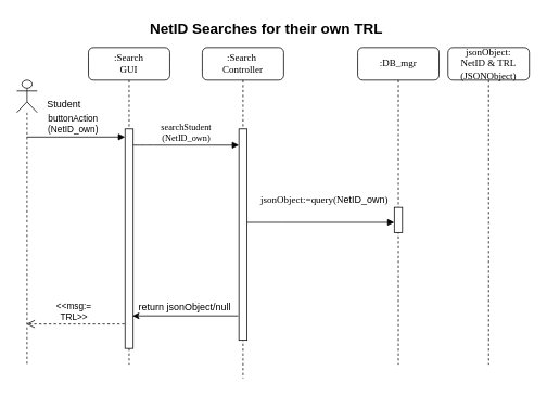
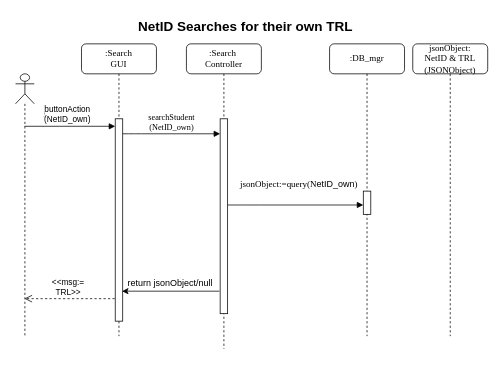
- <mxCell id="11" value="Student" style="text;html=1;strokeColor=none;fillColor=none;align=center;verticalAlign=middle;whiteSpace=wrap;rounded=0;" parent="1" vertex="1"><mxGeometry x="63" y="108" width="30" height="40" as="geometry" /></mxCell>
+ <mxCell id="11" value="Student" style="text;html=1;strokeColor=none;fillColor=none;align=center;verticalAlign=middle;whiteSpace=wrap;rounded=0;" parent="1" vertex="1"><mxGeometry x="63" y="133" width="30" height="40" as="geometry" /></mxCell>
